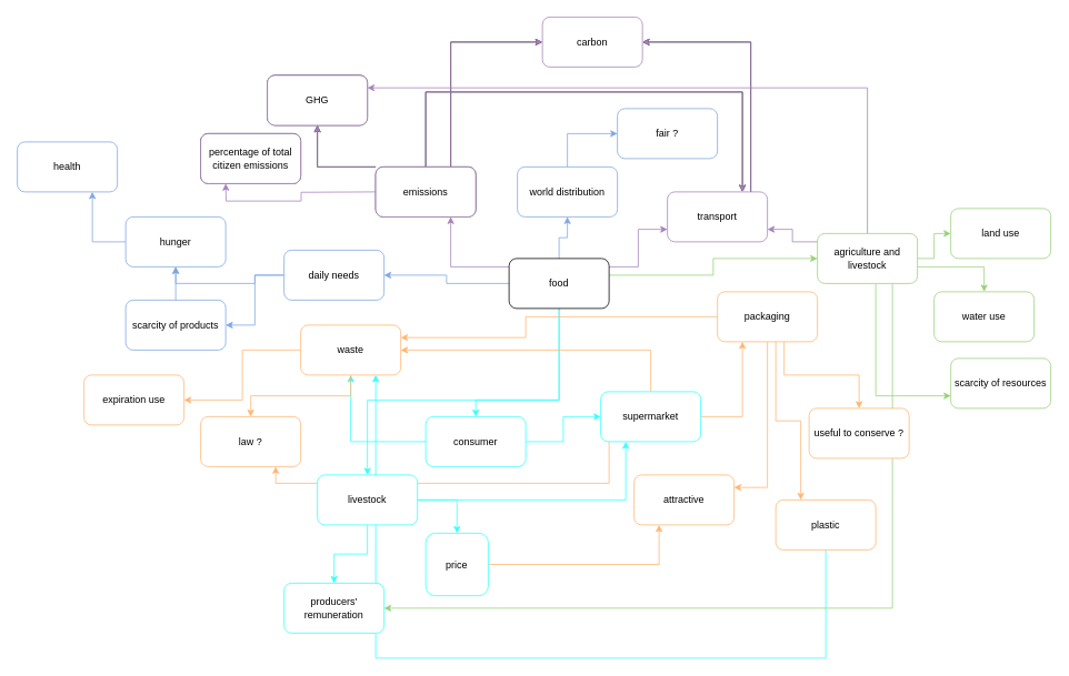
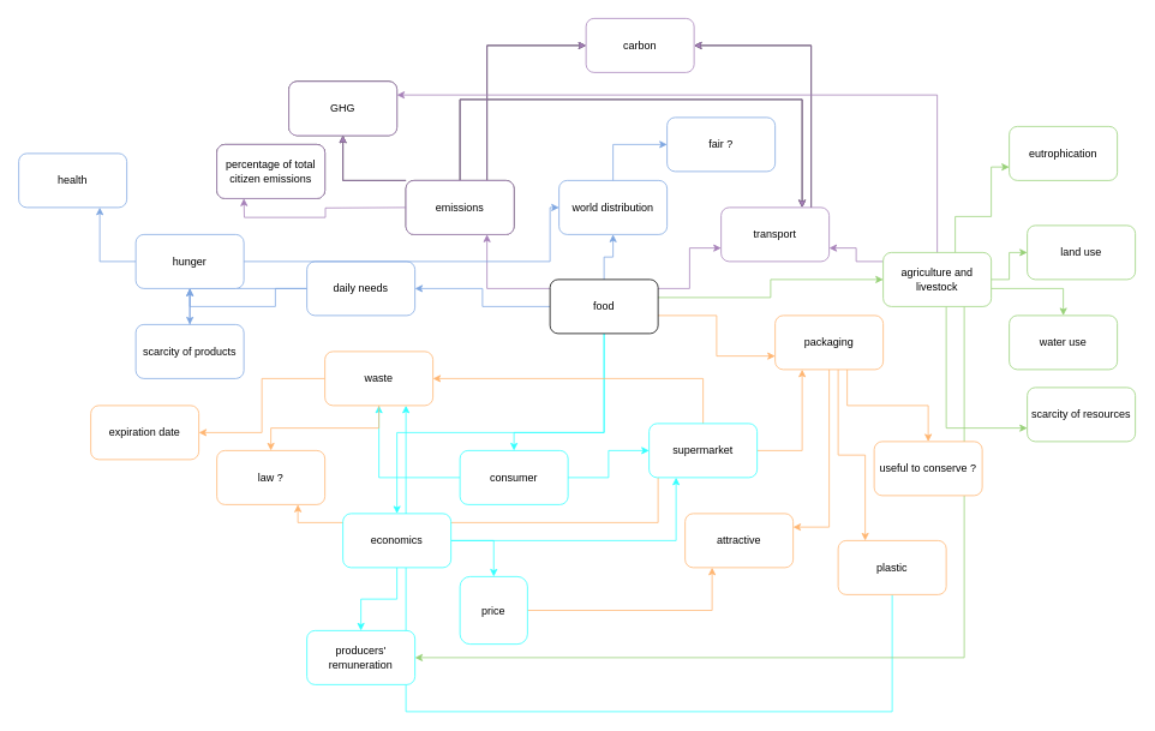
+ <mxCell id="58" value="eutrophication" style="rounded=1;whiteSpace=wrap;html=1;strokeColor=#97D077;" vertex="1" parent="1"><mxGeometry x="1120" y="140" width="120" height="60" as="geometry" /></mxCell>
+ <mxCell id="52" style="edgeStyle=orthogonalEdgeStyle;rounded=0;orthogonalLoop=1;jettySize=auto;html=1;entryX=0;entryY=0.75;entryDx=0;entryDy=0;strokeColor=#97D077;" edge="1" parent="1" source="55" target="58"><mxGeometry relative="1" as="geometry"><Array as="points"><mxPoint x="1060" y="240" /><mxPoint x="1100" y="240" /><mxPoint x="1100" y="185" /></Array></mxGeometry></mxCell>
+ <mxCell id="46" style="edgeStyle=orthogonalEdgeStyle;rounded=0;orthogonalLoop=1;jettySize=auto;html=1;strokeColor=#7EA6E0;" edge="1" parent="1" source="48" target="31"><mxGeometry relative="1" as="geometry"><Array as="points"><mxPoint x="610" y="290" /><mxPoint x="610" y="230" /></Array></mxGeometry></mxCell>
- <mxCell id="18" value="daily needs" style="rounded=1;whiteSpace=wrap;html=1;strokeColor=#7EA6E0;" vertex="1" parent="1"><mxGeometry x="340" y="300" width="120" height="60" as="geometry" /></mxCell>
+ <mxCell id="18" value="daily needs" style="rounded=1;whiteSpace=wrap;html=1;strokeColor=#7EA6E0;" vertex="1" parent="1"><mxGeometry x="340" y="290" width="120" height="60" as="geometry" /></mxCell>
- <mxCell id="25" style="edgeStyle=orthogonalEdgeStyle;rounded=0;orthogonalLoop=1;jettySize=auto;html=1;entryX=1;entryY=0.25;entryDx=0;entryDy=0;strokeColor=#FFB570;" edge="1" parent="1" source="27" target="44"><mxGeometry relative="1" as="geometry"><Array as="points"><mxPoint x="630" y="380" /><mxPoint x="630" y="405" /></Array></mxGeometry></mxCell>
+ <mxCell id="5" style="edgeStyle=orthogonalEdgeStyle;rounded=0;orthogonalLoop=1;jettySize=auto;html=1;entryX=0;entryY=0.75;entryDx=0;entryDy=0;strokeColor=#FFB570;" edge="1" parent="1" source="12" target="27"><mxGeometry relative="1" as="geometry"><Array as="points"><mxPoint x="795" y="350" /><mxPoint x="795" y="395" /></Array></mxGeometry></mxCell>
- <mxCell id="70" value="expiration use" style="rounded=1;whiteSpace=wrap;html=1;strokeColor=#FFB570;" vertex="1" parent="1"><mxGeometry x="100" y="450" width="120" height="60" as="geometry" /></mxCell>
+ <mxCell id="70" value="expiration date" style="rounded=1;whiteSpace=wrap;html=1;strokeColor=#FFB570;" vertex="1" parent="1"><mxGeometry x="100" y="450" width="120" height="60" as="geometry" /></mxCell>
- <mxCell id="65" value="livestock" style="rounded=1;whiteSpace=wrap;html=1;strokeColor=#33FFFF;" vertex="1" parent="1"><mxGeometry x="380" y="570" width="120" height="60" as="geometry" /></mxCell>
+ <mxCell id="65" value="economics" style="rounded=1;whiteSpace=wrap;html=1;strokeColor=#33FFFF;" vertex="1" parent="1"><mxGeometry x="380" y="570" width="120" height="60" as="geometry" /></mxCell>
